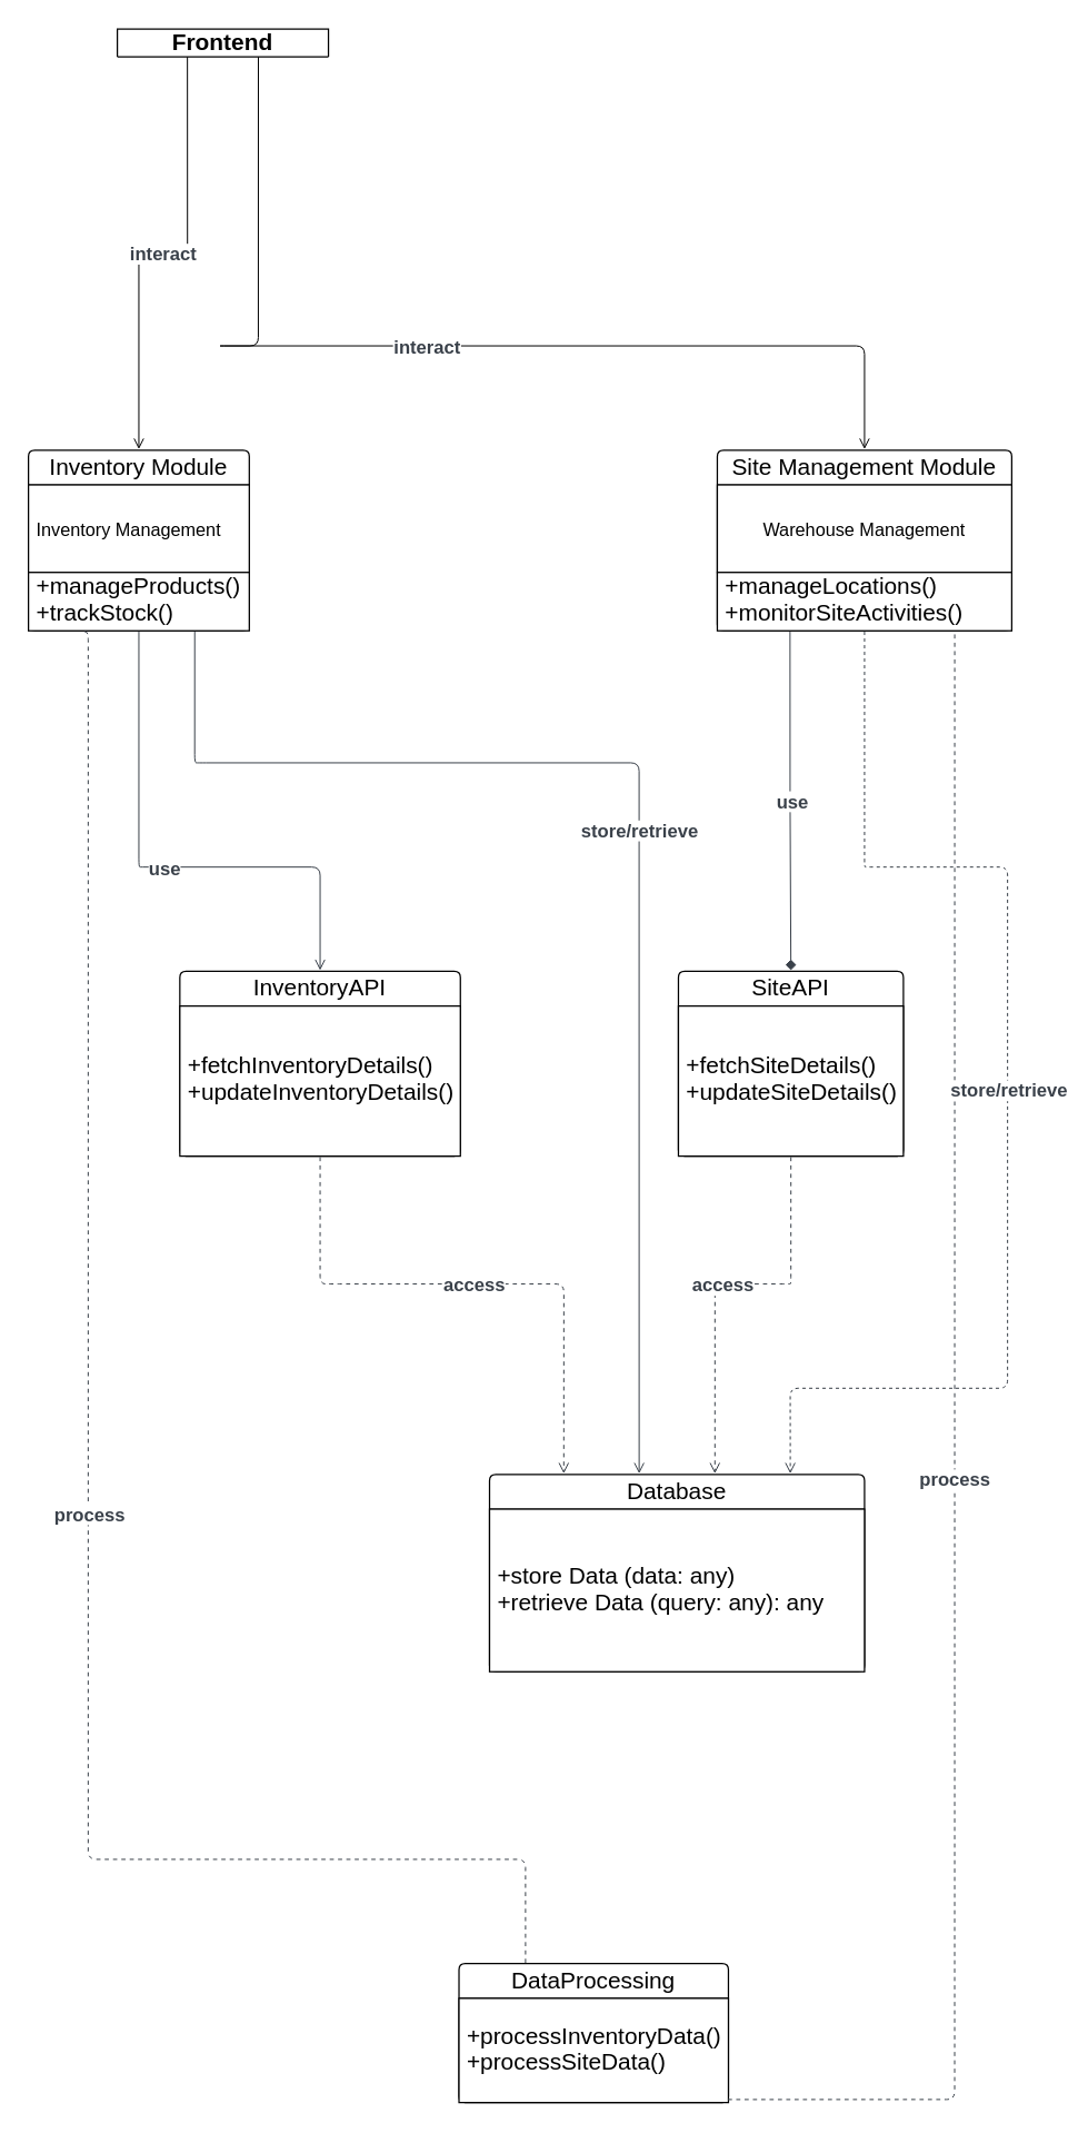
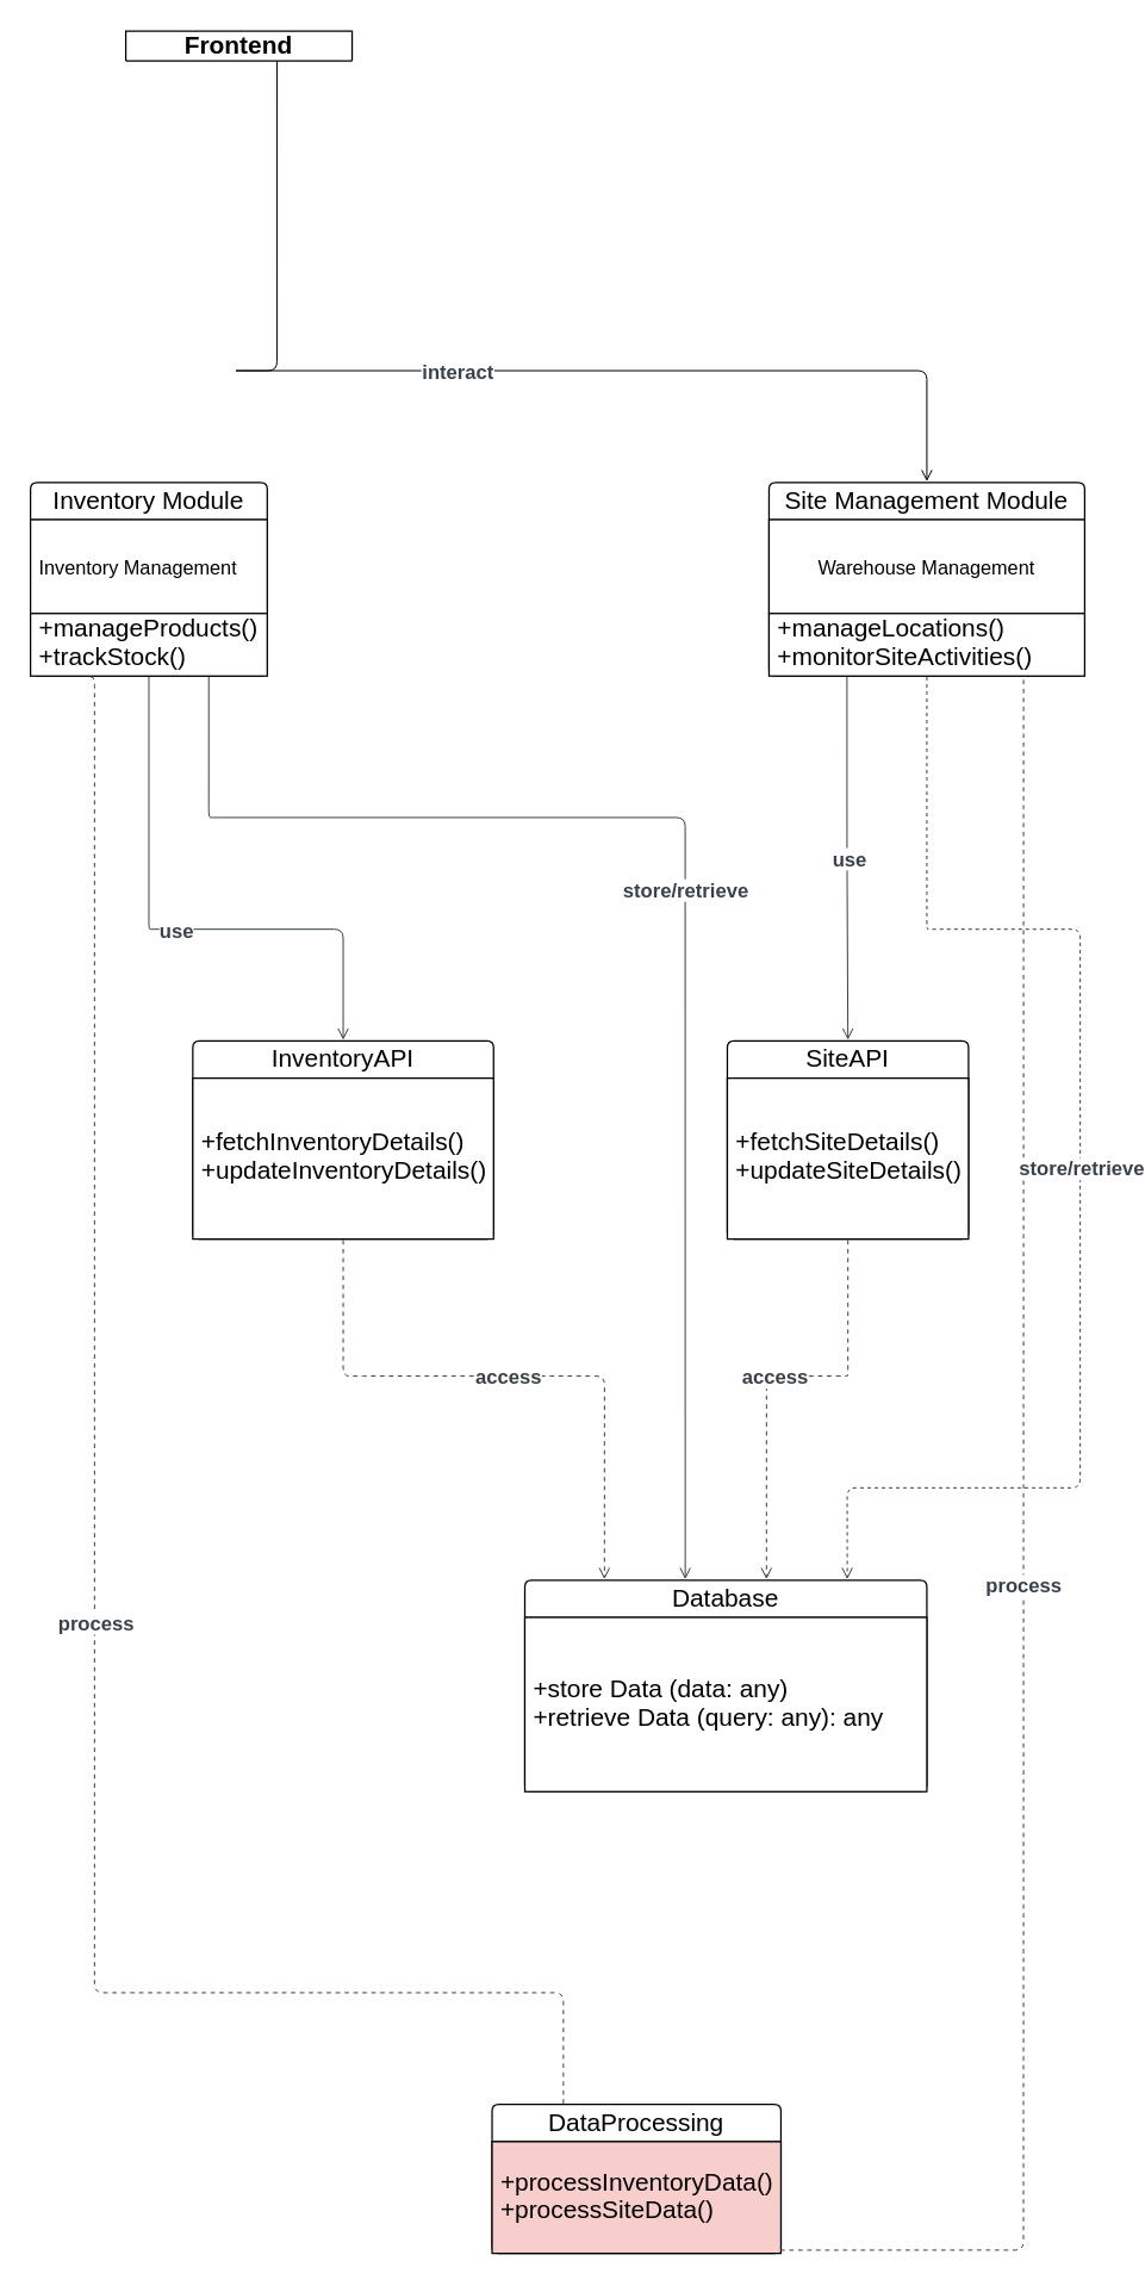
- <mxCell id="19" value="" style="html=1;jettySize=18;whiteSpace=wrap;overflow=block;blockSpacing=1;fontSize=13;strokeColor=default;strokeOpacity=100;strokeWidth=0.8;rounded=1;arcSize=12;edgeStyle=orthogonalEdgeStyle;startArrow=none;endArrow=open;exitX=0.332;exitY=1.005;exitPerimeter=0;entryX=0.5;entryY=-0.005;entryPerimeter=0;lucidId=7zeLHfErgUxQ;" edge="1" parent="1" source="2" target="3"><mxGeometry width="100" height="100" relative="1" as="geometry"><Array as="points" /></mxGeometry></mxCell>
- <mxCell id="20" value="interact" style="text;html=1;resizable=0;labelBackgroundColor=default;align=center;verticalAlign=middle;fontStyle=1;fontColor=#3a414a;fontSize=13.3;" vertex="1" parent="19"><mxGeometry relative="1" as="geometry" /></mxCell>
- <mxCell id="25" value="" style="html=1;jettySize=18;whiteSpace=wrap;fontSize=13;strokeColor=#3a414a;strokeOpacity=100;strokeWidth=0.8;rounded=1;arcSize=12;edgeStyle=orthogonalEdgeStyle;startArrow=none;endArrow=diamond;exitX=0.247;exitY=1.005;exitPerimeter=0;entryX=0.5;entryY=-0.005;entryPerimeter=0;lucidId=7zeLTVhfUVep;" edge="1" parent="1" source="6" target="17"><mxGeometry width="100" height="100" relative="1" as="geometry"><Array as="points" /></mxGeometry></mxCell>
+ <mxCell id="25" value="" style="html=1;jettySize=18;whiteSpace=wrap;fontSize=13;strokeColor=#3a414a;strokeOpacity=100;strokeWidth=0.8;rounded=1;arcSize=12;edgeStyle=orthogonalEdgeStyle;startArrow=none;endArrow=open;exitX=0.247;exitY=1.005;exitPerimeter=0;entryX=0.5;entryY=-0.005;entryPerimeter=0;lucidId=7zeLTVhfUVep;" edge="1" parent="1" source="6" target="17"><mxGeometry width="100" height="100" relative="1" as="geometry"><Array as="points" /></mxGeometry></mxCell>
- <mxCell id="12" value="&lt;div style=&quot;display: flex; justify-content: flex-start; text-align: left; align-items: baseline; font-size: 0; line-height: 1.25;margin-top: -2px;&quot;&gt;&lt;span&gt;&lt;span style=&quot;font-size:16.7px;&quot;&gt;+processInventoryData()&#10;&lt;/span&gt;&lt;/span&gt;&lt;/div&gt;&lt;div style=&quot;display: flex; justify-content: flex-start; text-align: left; align-items: baseline; font-size: 0; line-height: 1.25;margin-top: -2px;&quot;&gt;&lt;span&gt;&lt;span style=&quot;font-size:16.7px;&quot;&gt;+processSiteData()&lt;/span&gt;&lt;/span&gt;&lt;/div&gt;" style="part=1;html=1;resizeHeight=0;verticalAlign=middle;spacingLeft=4;spacingRight=4;overflow=hidden;rotatable=0;points=[[0,0.5],[1,0.5]];portConstraint=eastwest;swimlaneFillColor=#unset;whiteSpace=wrap;fontSize=16.7;align=left;" vertex="1" parent="11"><mxGeometry y="25" width="194" height="75" as="geometry" /></mxCell>
+ <mxCell id="12" value="&lt;div style=&quot;display: flex; justify-content: flex-start; text-align: left; align-items: baseline; font-size: 0; line-height: 1.25;margin-top: -2px;&quot;&gt;&lt;span&gt;&lt;span style=&quot;font-size:16.7px;&quot;&gt;+processInventoryData()&#10;&lt;/span&gt;&lt;/span&gt;&lt;/div&gt;&lt;div style=&quot;display: flex; justify-content: flex-start; text-align: left; align-items: baseline; font-size: 0; line-height: 1.25;margin-top: -2px;&quot;&gt;&lt;span&gt;&lt;span style=&quot;font-size:16.7px;&quot;&gt;+processSiteData()&lt;/span&gt;&lt;/span&gt;&lt;/div&gt;" style="part=1;html=1;resizeHeight=0;verticalAlign=middle;spacingLeft=4;spacingRight=4;overflow=hidden;rotatable=0;points=[[0,0.5],[1,0.5]];portConstraint=eastwest;swimlaneFillColor=#unset;whiteSpace=wrap;fontSize=16.7;align=left;fillColor=#f8cecc;" vertex="1" parent="11"><mxGeometry y="25" width="194" height="75" as="geometry" /></mxCell>
